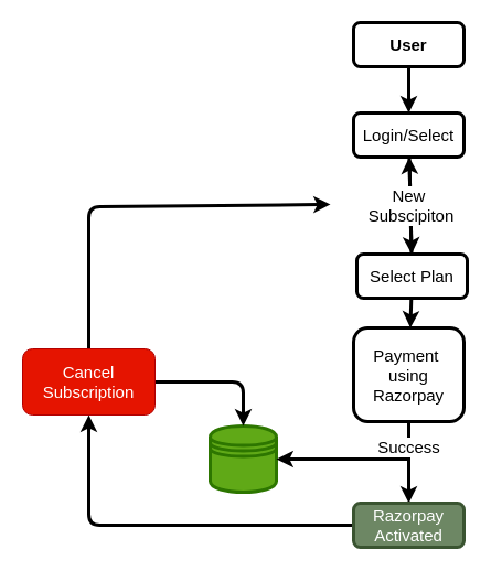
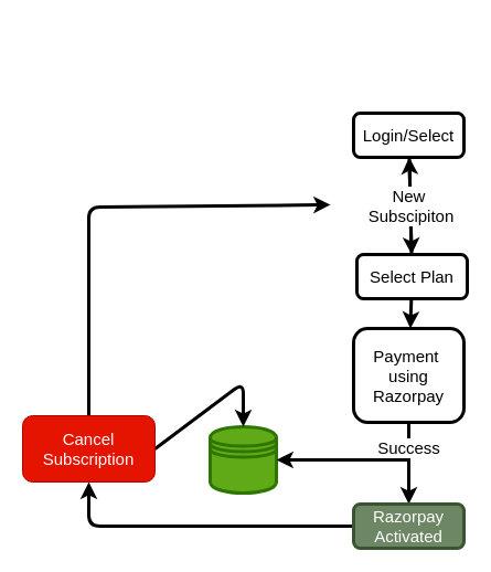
- <mxCell id="3" value="&lt;b&gt;&lt;font style=&quot;font-size: 15px;&quot;&gt;User&lt;/font&gt;&lt;/b&gt;" style="rounded=1;whiteSpace=wrap;html=1;strokeWidth=3;" parent="1" vertex="1"><mxGeometry x="320" y="20" width="100" height="40" as="geometry" /></mxCell>
- <mxCell id="2" value="" style="edgeStyle=none;html=1;strokeWidth=3;" parent="1" source="3" target="5" edge="1"><mxGeometry relative="1" as="geometry" /></mxCell>
- <mxCell id="16" value="&lt;font style=&quot;font-size: 15px;&quot;&gt;Cancel Subscription&lt;/font&gt;" style="whiteSpace=wrap;html=1;rounded=1;fillColor=#e51400;fontColor=#ffffff;strokeColor=#B20000;" parent="1" vertex="1"><mxGeometry x="20" y="316" width="120" height="60" as="geometry" /></mxCell>
+ <mxCell id="16" value="&lt;font style=&quot;font-size: 15px;&quot;&gt;Cancel Subscription&lt;/font&gt;" style="whiteSpace=wrap;html=1;rounded=1;fillColor=#e51400;fontColor=#ffffff;strokeColor=#B20000;" parent="1" vertex="1"><mxGeometry x="20" y="376" width="120" height="60" as="geometry" /></mxCell>
